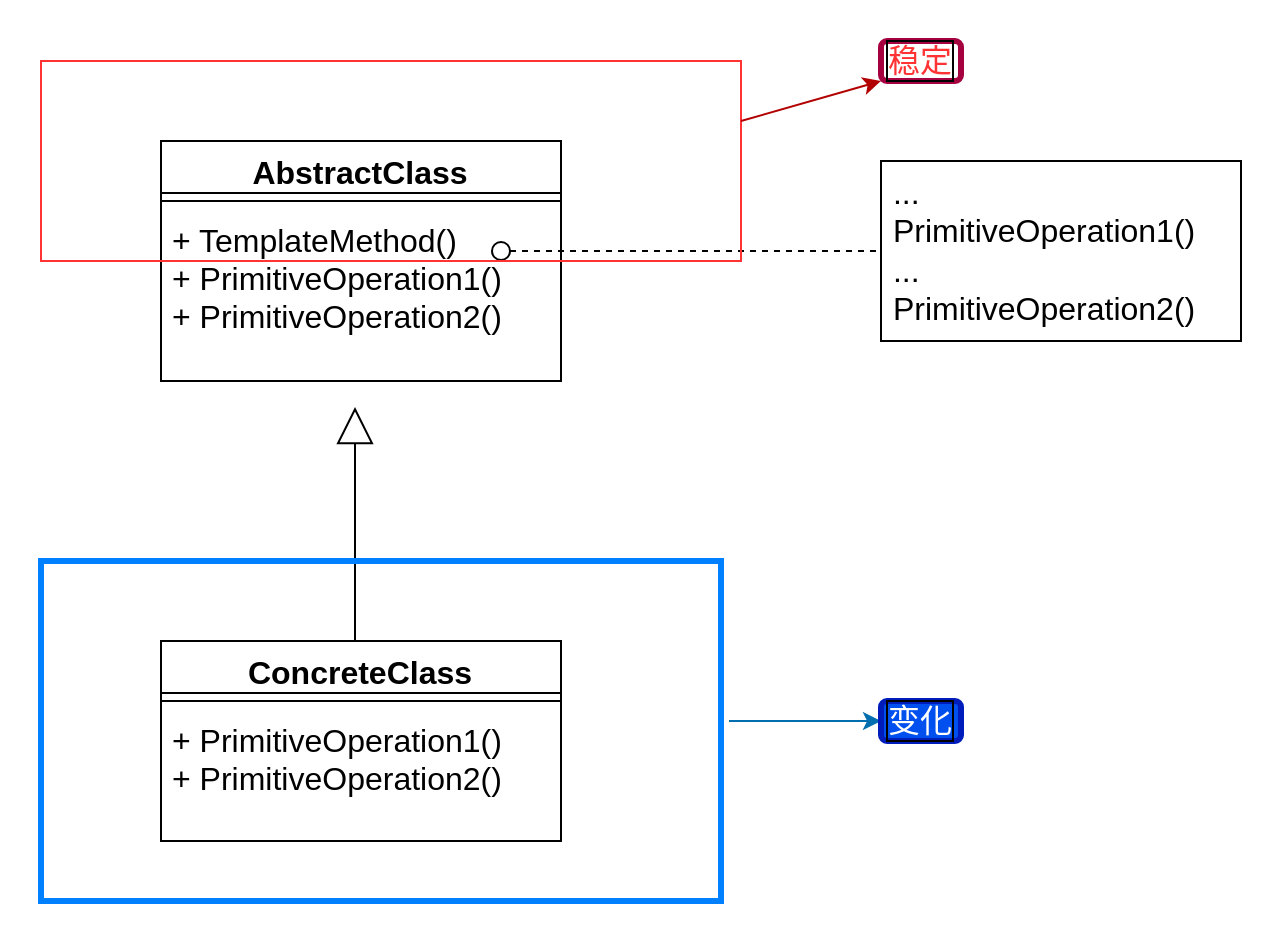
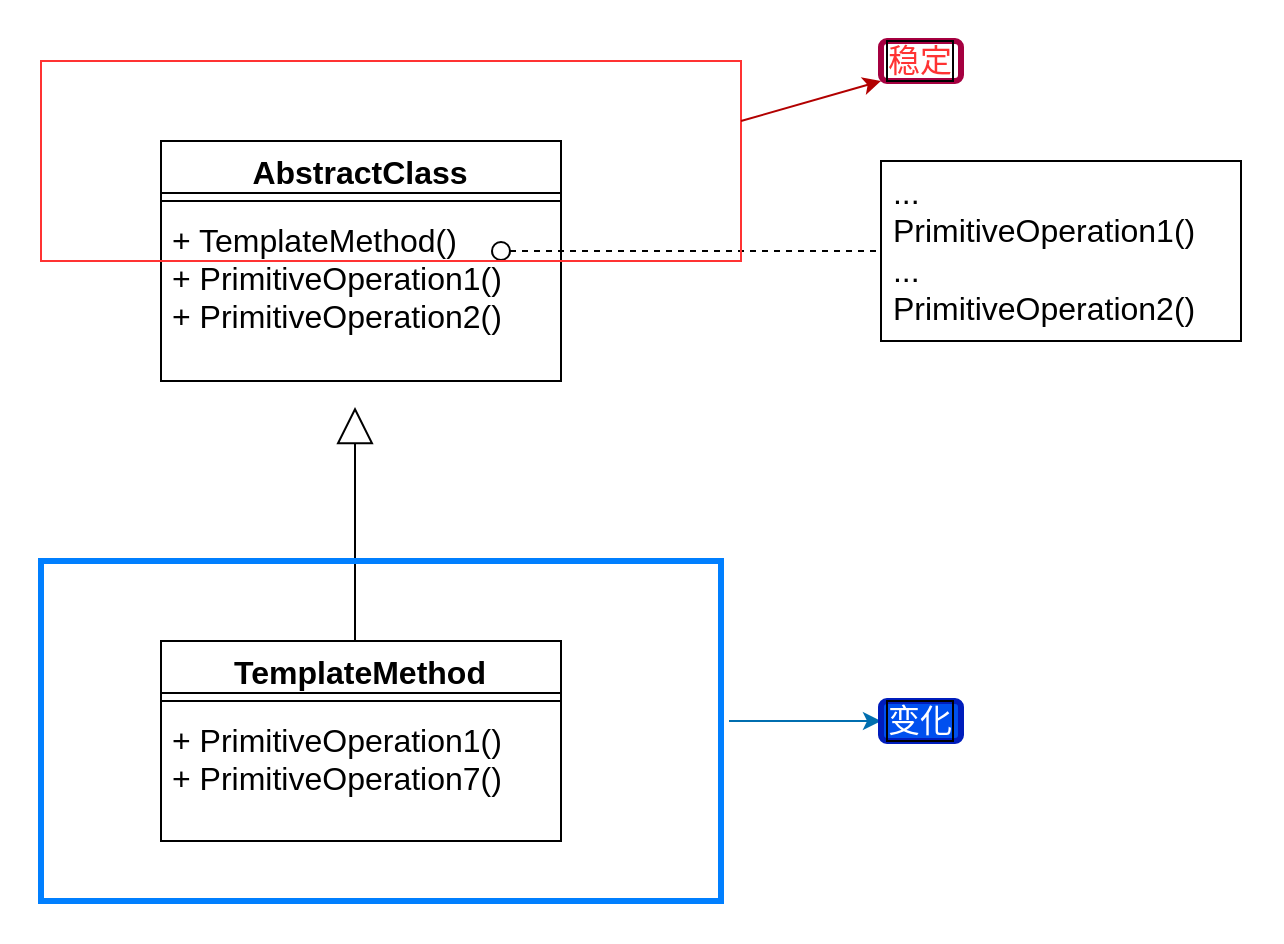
- <mxCell id="5" value="ConcreteClass" style="swimlane;fontStyle=1;align=center;verticalAlign=top;childLayout=stackLayout;horizontal=1;startSize=26;horizontalStack=0;resizeParent=1;resizeParentMax=0;resizeLast=0;collapsible=1;marginBottom=0;fontSize=16;" vertex="1" parent="1"><mxGeometry x="80" y="320" width="200" height="100" as="geometry" /></mxCell>
+ <mxCell id="5" value="TemplateMethod" style="swimlane;fontStyle=1;align=center;verticalAlign=top;childLayout=stackLayout;horizontal=1;startSize=26;horizontalStack=0;resizeParent=1;resizeParentMax=0;resizeLast=0;collapsible=1;marginBottom=0;fontSize=16;" vertex="1" parent="1"><mxGeometry x="80" y="320" width="200" height="100" as="geometry" /></mxCell>
- <mxCell id="7" value="+ PrimitiveOperation1()&#10;+ PrimitiveOperation2()" style="text;strokeColor=none;fillColor=none;align=left;verticalAlign=top;spacingLeft=4;spacingRight=4;overflow=hidden;rotatable=0;points=[[0,0.5],[1,0.5]];portConstraint=eastwest;fontSize=16;" vertex="1" parent="5"><mxGeometry y="34" width="200" height="66" as="geometry" /></mxCell>
+ <mxCell id="7" value="+ PrimitiveOperation1()&#10;+ PrimitiveOperation7()" style="text;strokeColor=none;fillColor=none;align=left;verticalAlign=top;spacingLeft=4;spacingRight=4;overflow=hidden;rotatable=0;points=[[0,0.5],[1,0.5]];portConstraint=eastwest;fontSize=16;" vertex="1" parent="5"><mxGeometry y="34" width="200" height="66" as="geometry" /></mxCell>
